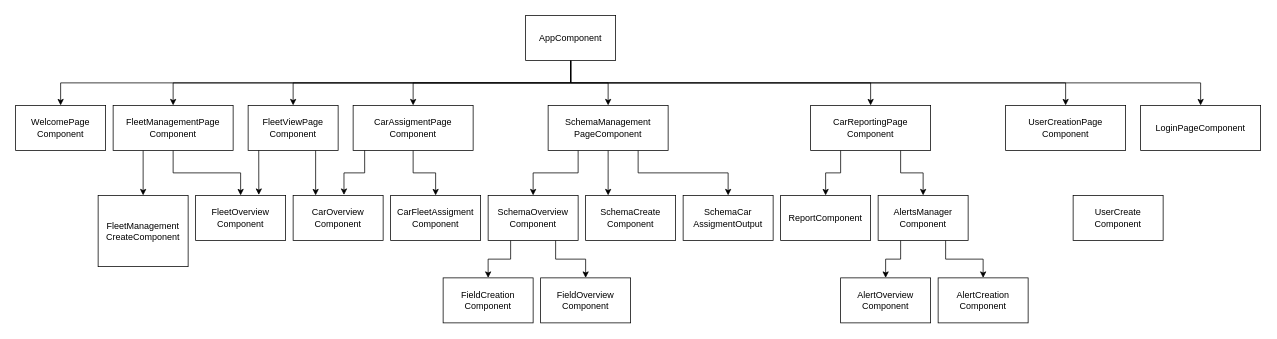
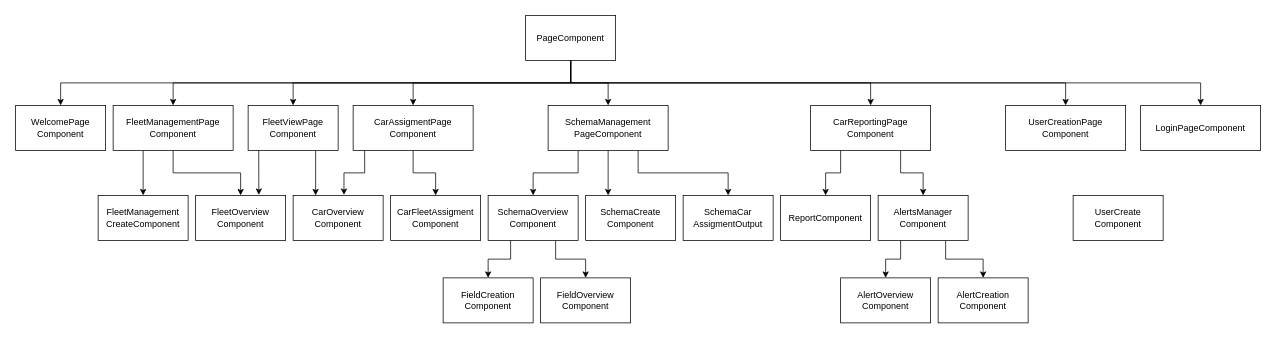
- <mxCell id="10" value="AppComponent" style="rounded=0;whiteSpace=wrap;html=1;" vertex="1" parent="1"><mxGeometry x="700" y="20" width="120" height="60" as="geometry" /></mxCell>
+ <mxCell id="10" value="PageComponent" style="rounded=0;whiteSpace=wrap;html=1;" vertex="1" parent="1"><mxGeometry x="700" y="20" width="120" height="60" as="geometry" /></mxCell>
- <mxCell id="32" value="FleetManagement&lt;br&gt;CreateComponent" style="rounded=0;whiteSpace=wrap;html=1;" vertex="1" parent="1"><mxGeometry x="130" y="260" width="120" height="95" as="geometry" /></mxCell>
+ <mxCell id="32" value="FleetManagement&lt;br&gt;CreateComponent" style="rounded=0;whiteSpace=wrap;html=1;" vertex="1" parent="1"><mxGeometry x="130" y="260" width="120" height="60" as="geometry" /></mxCell>
